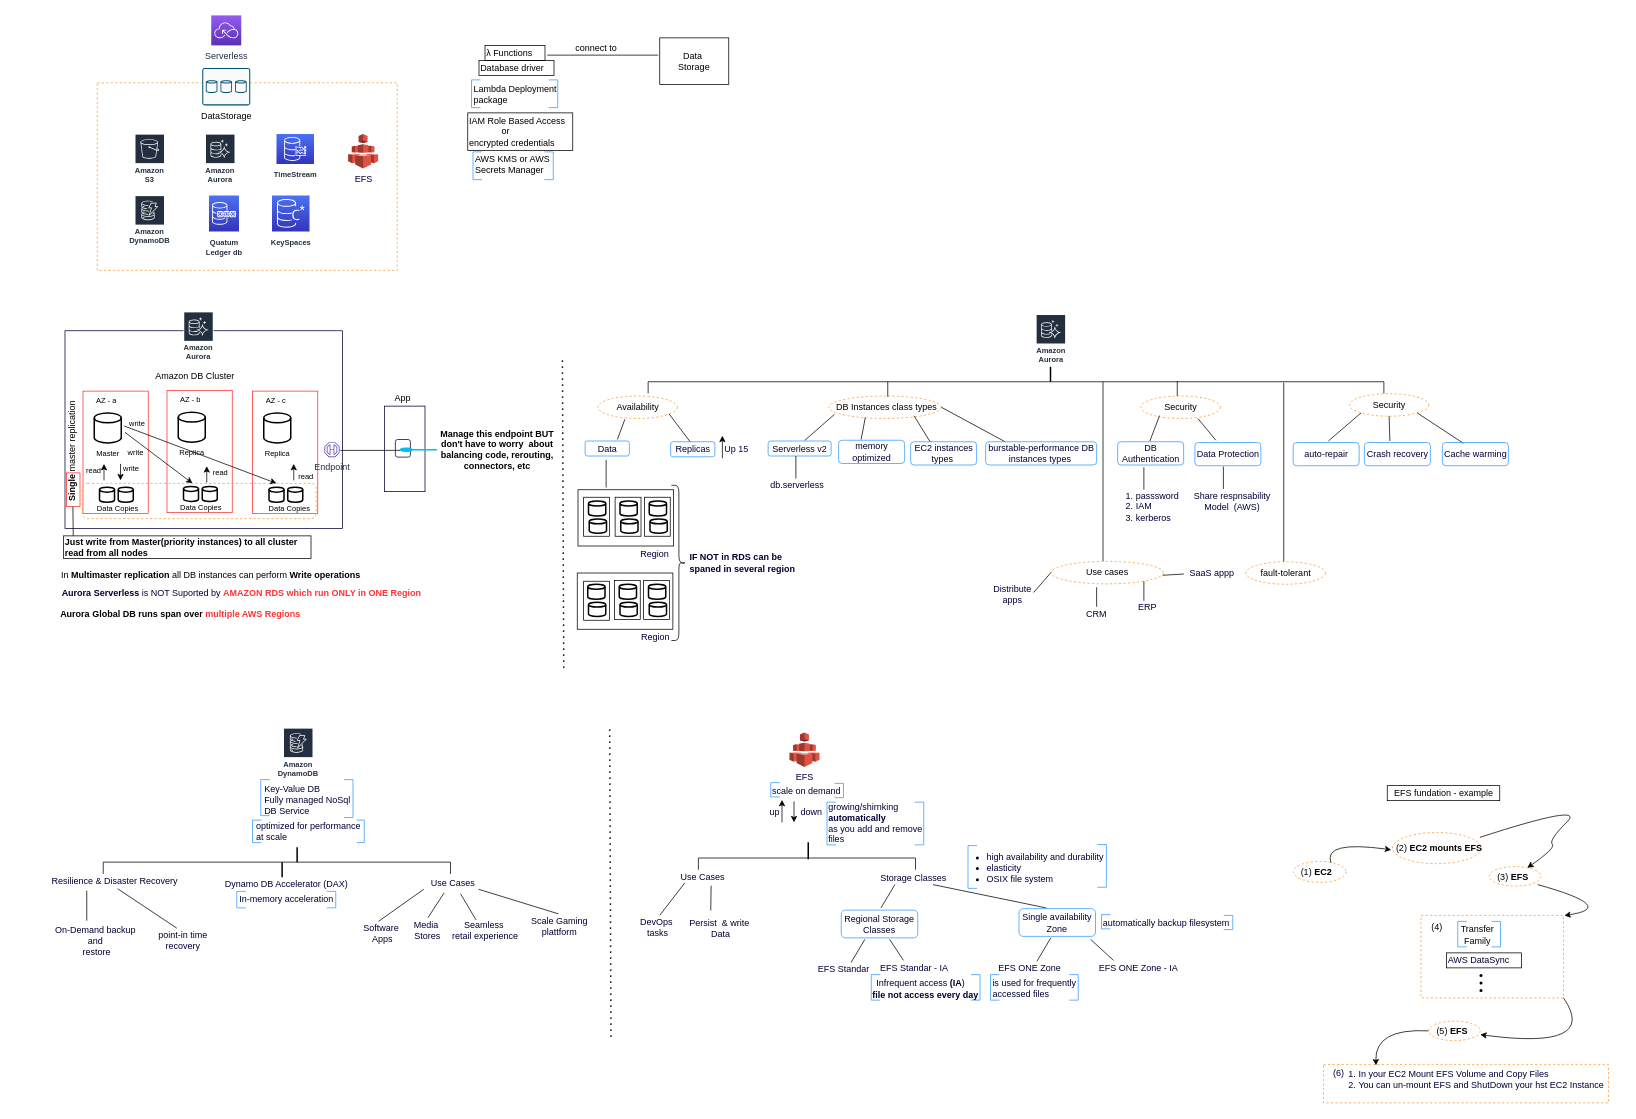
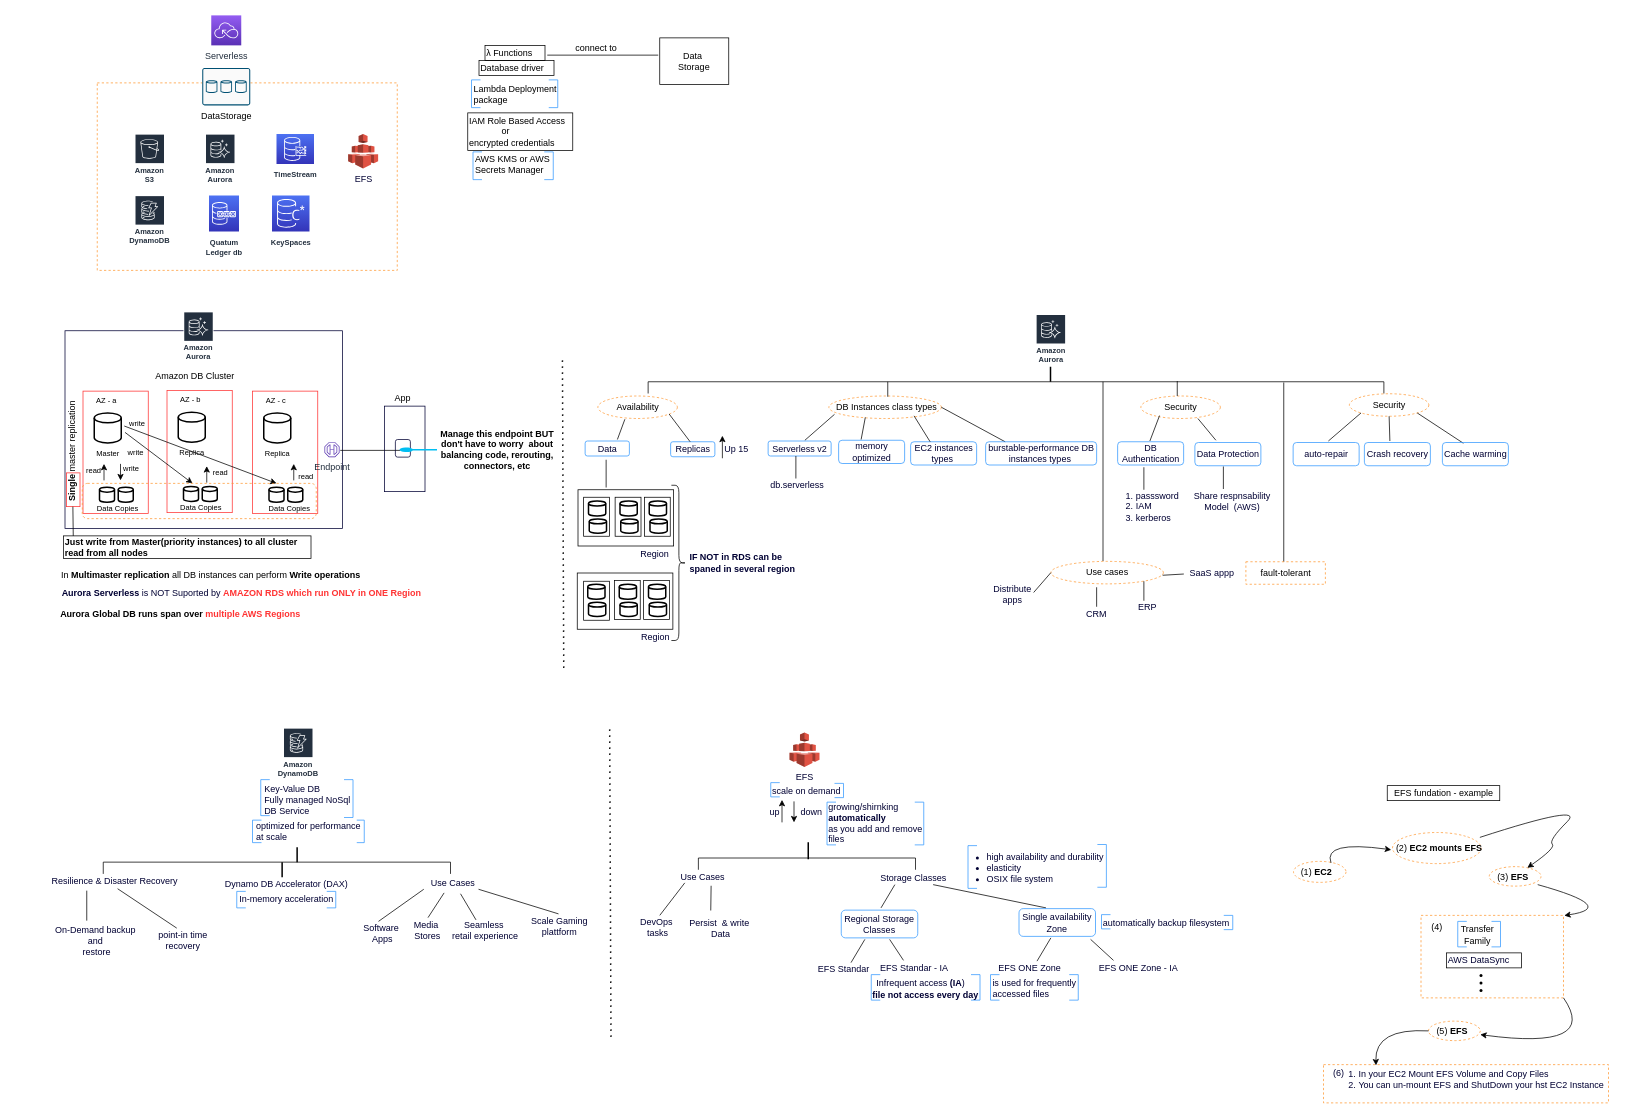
- <mxCell id="150" value="fault-tolerant" style="ellipse;whiteSpace=wrap;html=1;dashed=1;strokeColor=#FF9933;fillColor=none;" vertex="1" parent="1"><mxGeometry x="1660.5" y="748.5" width="106" height="30" as="geometry" /></mxCell>
+ <mxCell id="150" value="fault-tolerant" style="whiteSpace=wrap;html=1;dashed=1;strokeColor=#FF9933;fillColor=none;rounded=0;" vertex="1" parent="1"><mxGeometry x="1660.5" y="748.5" width="106" height="30" as="geometry" /></mxCell>
